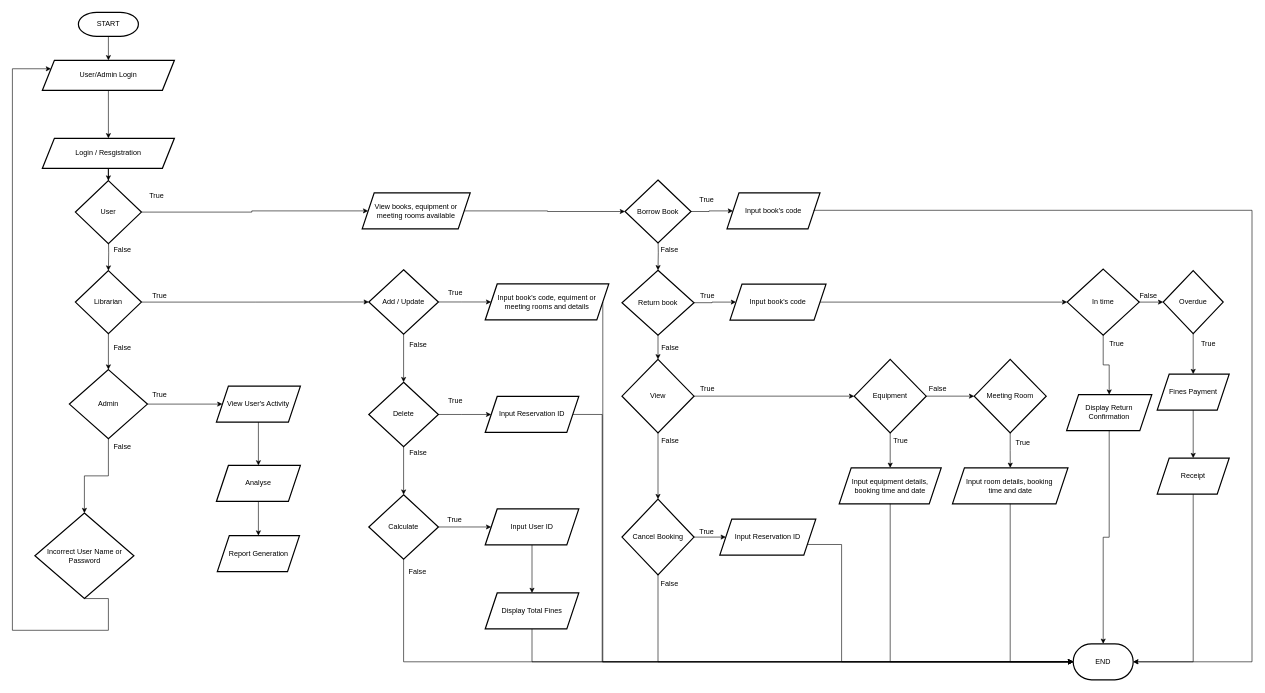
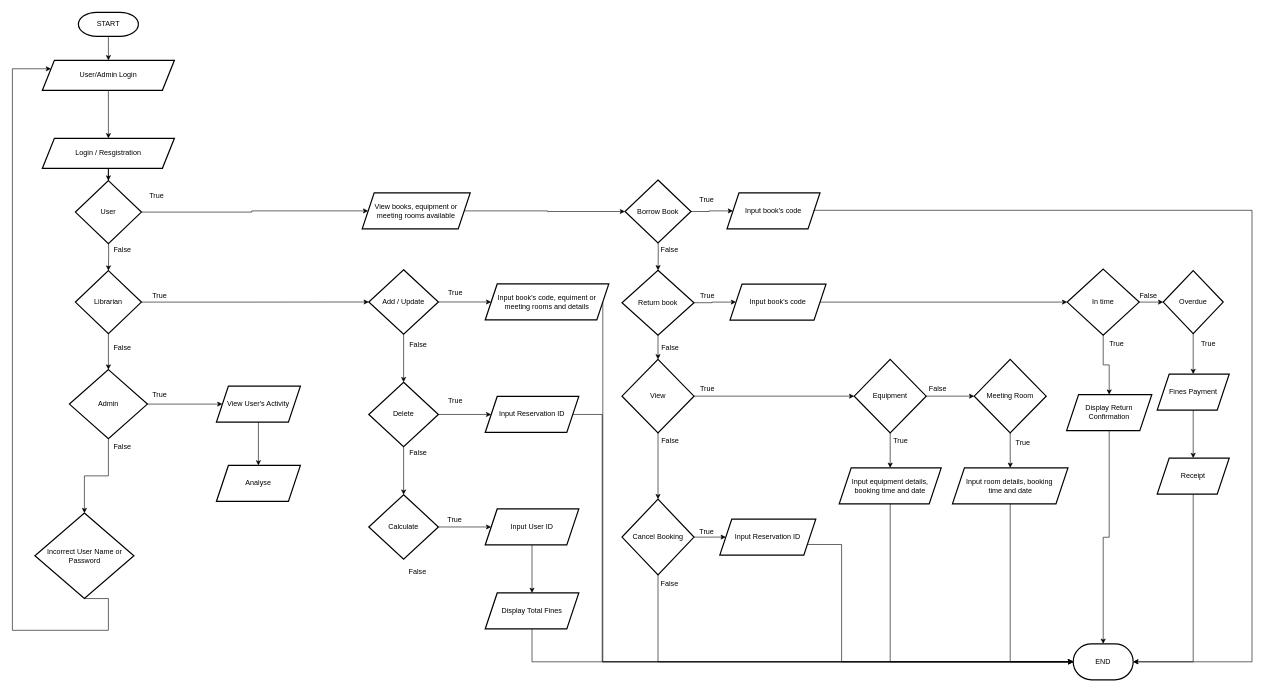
- <mxCell id="105" style="edgeStyle=orthogonalEdgeStyle;rounded=0;orthogonalLoop=1;jettySize=auto;html=1;exitX=0.5;exitY=1;exitDx=0;exitDy=0;entryX=0.5;entryY=0;entryDx=0;entryDy=0;" edge="1" parent="1" source="106" target="81"><mxGeometry relative="1" as="geometry" /></mxCell>
- <mxCell id="81" value="Report Generation" style="shape=parallelogram;perimeter=parallelogramPerimeter;whiteSpace=wrap;html=1;fixedSize=1;strokeWidth=2;" vertex="1" parent="1"><mxGeometry x="361.5" y="892.12" width="137" height="60" as="geometry" /></mxCell>
- <mxCell id="75" style="edgeStyle=orthogonalEdgeStyle;rounded=0;orthogonalLoop=1;jettySize=auto;html=1;exitX=0.5;exitY=1;exitDx=0;exitDy=0;entryX=0;entryY=0.5;entryDx=0;entryDy=0;entryPerimeter=0;" edge="1" parent="1" source="67" target="31"><mxGeometry relative="1" as="geometry" /></mxCell>
